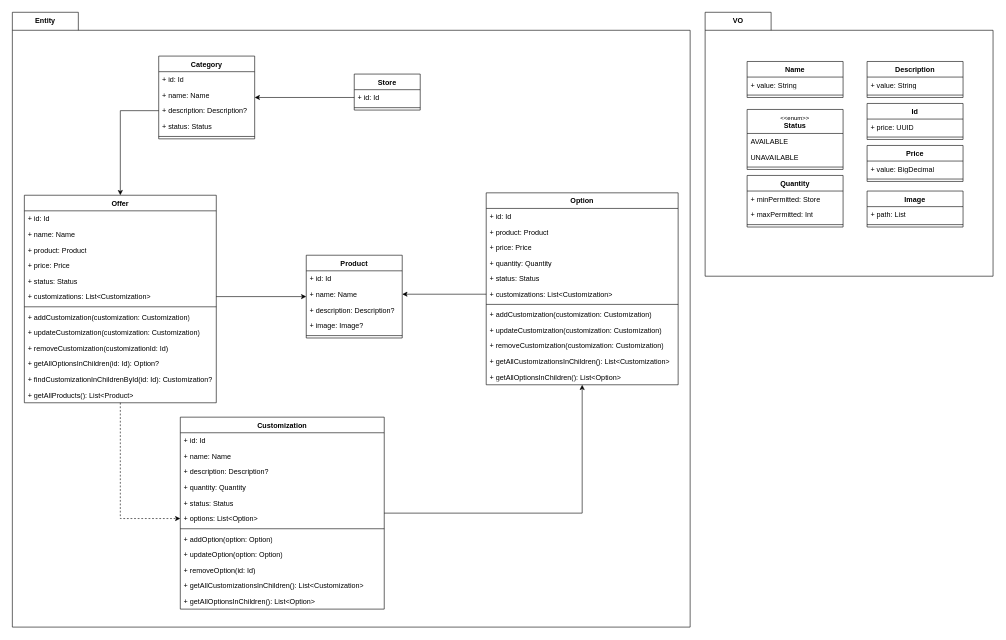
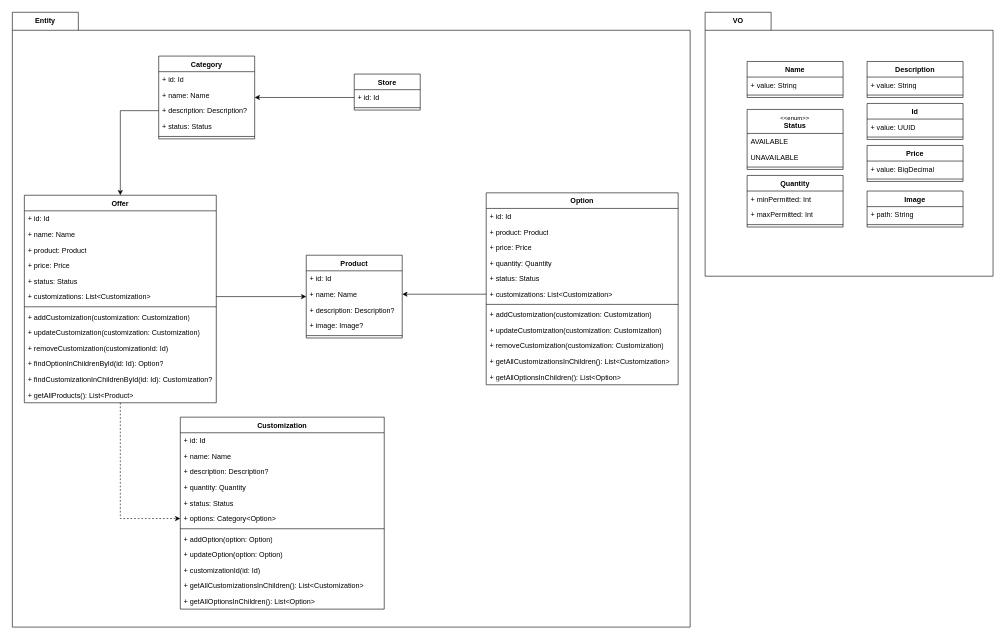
- <mxCell id="20" value="+ price: UUID" style="text;strokeColor=none;fillColor=none;align=left;verticalAlign=top;spacingLeft=4;spacingRight=4;overflow=hidden;rotatable=0;points=[[0,0.5],[1,0.5]];portConstraint=eastwest;whiteSpace=wrap;html=1;" vertex="1" parent="19"><mxGeometry y="26" width="160" height="26" as="geometry" /></mxCell>
+ <mxCell id="20" value="+ value: UUID" style="text;strokeColor=none;fillColor=none;align=left;verticalAlign=top;spacingLeft=4;spacingRight=4;overflow=hidden;rotatable=0;points=[[0,0.5],[1,0.5]];portConstraint=eastwest;whiteSpace=wrap;html=1;" vertex="1" parent="19"><mxGeometry y="26" width="160" height="26" as="geometry" /></mxCell>
- <mxCell id="23" value="+ minPermitted: Store" style="text;strokeColor=none;fillColor=none;align=left;verticalAlign=top;spacingLeft=4;spacingRight=4;overflow=hidden;rotatable=0;points=[[0,0.5],[1,0.5]];portConstraint=eastwest;whiteSpace=wrap;html=1;" vertex="1" parent="22"><mxGeometry y="26" width="160" height="26" as="geometry" /></mxCell>
+ <mxCell id="23" value="+ minPermitted: Int" style="text;strokeColor=none;fillColor=none;align=left;verticalAlign=top;spacingLeft=4;spacingRight=4;overflow=hidden;rotatable=0;points=[[0,0.5],[1,0.5]];portConstraint=eastwest;whiteSpace=wrap;html=1;" vertex="1" parent="22"><mxGeometry y="26" width="160" height="26" as="geometry" /></mxCell>
- <mxCell id="27" value="+ path: List" style="text;strokeColor=none;fillColor=none;align=left;verticalAlign=top;spacingLeft=4;spacingRight=4;overflow=hidden;rotatable=0;points=[[0,0.5],[1,0.5]];portConstraint=eastwest;whiteSpace=wrap;html=1;" vertex="1" parent="26"><mxGeometry y="26" width="160" height="26" as="geometry" /></mxCell>
+ <mxCell id="27" value="+ path: String" style="text;strokeColor=none;fillColor=none;align=left;verticalAlign=top;spacingLeft=4;spacingRight=4;overflow=hidden;rotatable=0;points=[[0,0.5],[1,0.5]];portConstraint=eastwest;whiteSpace=wrap;html=1;" vertex="1" parent="26"><mxGeometry y="26" width="160" height="26" as="geometry" /></mxCell>
- <mxCell id="47" value="+ getAllOptionsInChildren(id: Id): Option?" style="text;strokeColor=none;fillColor=none;align=left;verticalAlign=top;spacingLeft=4;spacingRight=4;overflow=hidden;rotatable=0;points=[[0,0.5],[1,0.5]];portConstraint=eastwest;whiteSpace=wrap;html=1;" vertex="1" parent="36"><mxGeometry y="268" width="320" height="26" as="geometry" /></mxCell>
+ <mxCell id="47" value="+ findOptionInChildrenById(id: Id): Option?" style="text;strokeColor=none;fillColor=none;align=left;verticalAlign=top;spacingLeft=4;spacingRight=4;overflow=hidden;rotatable=0;points=[[0,0.5],[1,0.5]];portConstraint=eastwest;whiteSpace=wrap;html=1;" vertex="1" parent="36"><mxGeometry y="268" width="320" height="26" as="geometry" /></mxCell>
- <mxCell id="56" style="edgeStyle=orthogonalEdgeStyle;rounded=0;orthogonalLoop=1;jettySize=auto;html=1;" edge="1" parent="1" source="57" target="70"><mxGeometry relative="1" as="geometry" /></mxCell>
- <mxCell id="63" value="+ options: List&amp;lt;Option&amp;gt;" style="text;strokeColor=none;fillColor=none;align=left;verticalAlign=top;spacingLeft=4;spacingRight=4;overflow=hidden;rotatable=0;points=[[0,0.5],[1,0.5]];portConstraint=eastwest;whiteSpace=wrap;html=1;" vertex="1" parent="57"><mxGeometry y="156" width="340" height="26" as="geometry" /></mxCell>
+ <mxCell id="63" value="+ options: Category&amp;lt;Option&amp;gt;" style="text;strokeColor=none;fillColor=none;align=left;verticalAlign=top;spacingLeft=4;spacingRight=4;overflow=hidden;rotatable=0;points=[[0,0.5],[1,0.5]];portConstraint=eastwest;whiteSpace=wrap;html=1;" vertex="1" parent="57"><mxGeometry y="156" width="340" height="26" as="geometry" /></mxCell>
- <mxCell id="67" value="+ removeOption(id: Id)" style="text;strokeColor=none;fillColor=none;align=left;verticalAlign=top;spacingLeft=4;spacingRight=4;overflow=hidden;rotatable=0;points=[[0,0.5],[1,0.5]];portConstraint=eastwest;whiteSpace=wrap;html=1;" parent="57" vertex="1"><mxGeometry y="242" width="340" height="26" as="geometry" /></mxCell>
+ <mxCell id="67" value="+ customizationId(id: Id)" style="text;strokeColor=none;fillColor=none;align=left;verticalAlign=top;spacingLeft=4;spacingRight=4;overflow=hidden;rotatable=0;points=[[0,0.5],[1,0.5]];portConstraint=eastwest;whiteSpace=wrap;html=1;" parent="57" vertex="1"><mxGeometry y="242" width="340" height="26" as="geometry" /></mxCell>
